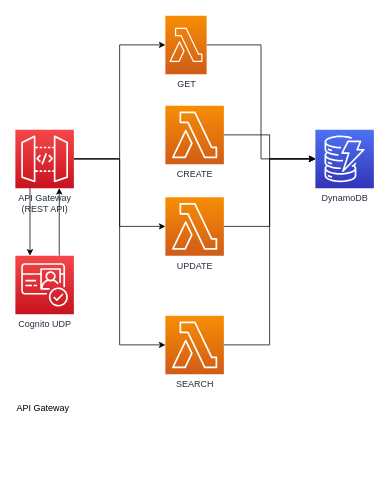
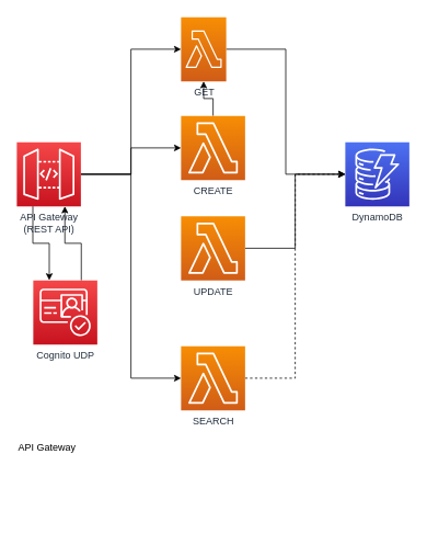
- <mxCell id="13" style="edgeStyle=orthogonalEdgeStyle;rounded=0;orthogonalLoop=1;jettySize=auto;html=1;" edge="1" parent="1" source="14" target="17"><mxGeometry relative="1" as="geometry" /></mxCell>
+ <mxCell id="13" style="edgeStyle=orthogonalEdgeStyle;rounded=0;orthogonalLoop=1;jettySize=auto;html=1;" edge="1" parent="1" source="14" target="16"><mxGeometry relative="1" as="geometry" /></mxCell>
- <mxCell id="5" style="edgeStyle=orthogonalEdgeStyle;rounded=0;orthogonalLoop=1;jettySize=auto;html=1;entryX=0;entryY=0.5;entryDx=0;entryDy=0;entryPerimeter=0;" edge="1" parent="1" source="8" target="12"><mxGeometry relative="1" as="geometry" /></mxCell>
+ <mxCell id="5" style="edgeStyle=orthogonalEdgeStyle;rounded=0;orthogonalLoop=1;jettySize=auto;html=1;" edge="1" parent="1" source="8" target="14"><mxGeometry relative="1" as="geometry" /></mxCell>
- <mxCell id="3" value="Cognito UDP" style="points=[[0,0,0],[0.25,0,0],[0.5,0,0],[0.75,0,0],[1,0,0],[0,1,0],[0.25,1,0],[0.5,1,0],[0.75,1,0],[1,1,0],[0,0.25,0],[0,0.5,0],[0,0.75,0],[1,0.25,0],[1,0.5,0],[1,0.75,0]];outlineConnect=0;fontColor=#232F3E;gradientColor=#F54749;gradientDirection=north;fillColor=#C7131F;strokeColor=#ffffff;dashed=0;verticalLabelPosition=bottom;verticalAlign=top;align=center;html=1;fontSize=12;fontStyle=0;aspect=fixed;shape=mxgraph.aws4.resourceIcon;resIcon=mxgraph.aws4.cognito;" vertex="1" parent="1"><mxGeometry x="20" y="340" width="78" height="78" as="geometry" /></mxCell>
+ <mxCell id="3" value="Cognito UDP" style="points=[[0,0,0],[0.25,0,0],[0.5,0,0],[0.75,0,0],[1,0,0],[0,1,0],[0.25,1,0],[0.5,1,0],[0.75,1,0],[1,1,0],[0,0.25,0],[0,0.5,0],[0,0.75,0],[1,0.25,0],[1,0.5,0],[1,0.75,0]];outlineConnect=0;fontColor=#232F3E;gradientColor=#F54749;gradientDirection=north;fillColor=#C7131F;strokeColor=#ffffff;dashed=0;verticalLabelPosition=bottom;verticalAlign=top;align=center;html=1;fontSize=12;fontStyle=0;aspect=fixed;shape=mxgraph.aws4.resourceIcon;resIcon=mxgraph.aws4.cognito;" vertex="1" parent="1"><mxGeometry x="40" y="340" width="78" height="78" as="geometry" /></mxCell>
- <mxCell id="9" style="edgeStyle=orthogonalEdgeStyle;rounded=0;orthogonalLoop=1;jettySize=auto;html=1;entryX=0;entryY=0.5;entryDx=0;entryDy=0;entryPerimeter=0;" edge="1" parent="1" source="10" target="17"><mxGeometry relative="1" as="geometry" /></mxCell>
+ <mxCell id="9" style="edgeStyle=orthogonalEdgeStyle;rounded=0;orthogonalLoop=1;jettySize=auto;html=1;entryX=0;entryY=0.5;entryDx=0;entryDy=0;entryPerimeter=0;dashed=1;" edge="1" parent="1" source="10" target="17"><mxGeometry relative="1" as="geometry" /></mxCell>
